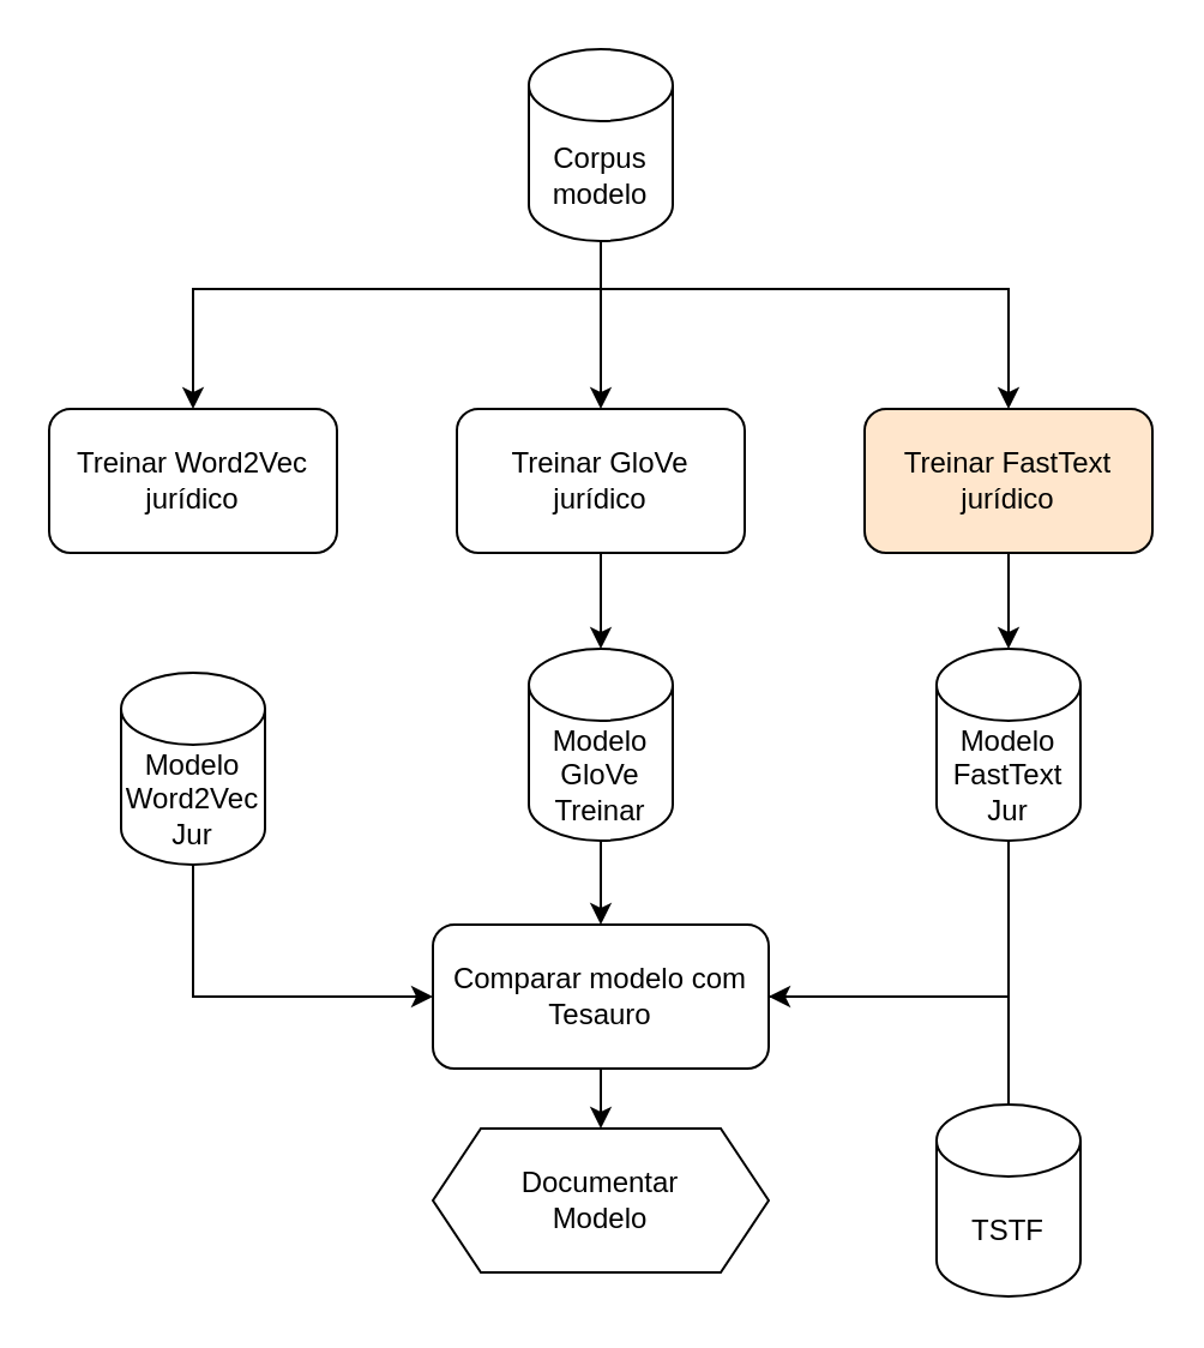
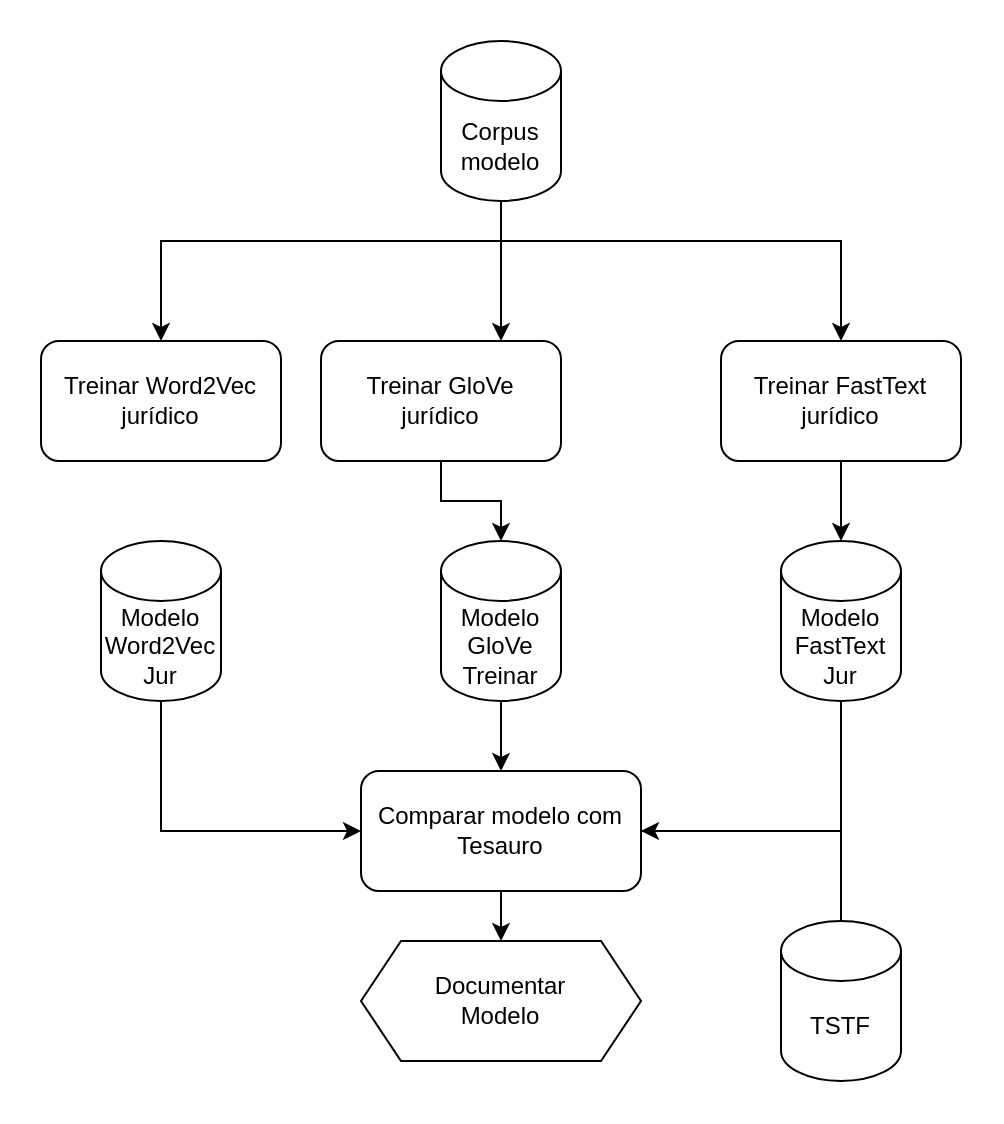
- <mxCell id="9" value="Treinar GloVe &lt;br&gt;jurídico" style="rounded=1;whiteSpace=wrap;html=1;" parent="1" vertex="1"><mxGeometry x="190" y="170" width="120" height="60" as="geometry" /></mxCell>
+ <mxCell id="9" value="Treinar GloVe &lt;br&gt;jurídico" style="rounded=1;whiteSpace=wrap;html=1;" parent="1" vertex="1"><mxGeometry x="160" y="170" width="120" height="60" as="geometry" /></mxCell>
- <mxCell id="11" value="Treinar FastText&lt;br&gt;jurídico" style="rounded=1;whiteSpace=wrap;html=1;fillColor=#ffe6cc;" parent="1" vertex="1"><mxGeometry x="360" y="170" width="120" height="60" as="geometry" /></mxCell>
+ <mxCell id="11" value="Treinar FastText&lt;br&gt;jurídico" style="rounded=1;whiteSpace=wrap;html=1;" parent="1" vertex="1"><mxGeometry x="360" y="170" width="120" height="60" as="geometry" /></mxCell>
- <mxCell id="15" value="Modelo Word2Vec&lt;br&gt;Jur" style="shape=cylinder3;whiteSpace=wrap;html=1;boundedLbl=1;backgroundOutline=1;size=15;" parent="1" vertex="1"><mxGeometry x="50" y="280" width="60" height="80" as="geometry" /></mxCell>
+ <mxCell id="15" value="Modelo Word2Vec&lt;br&gt;Jur" style="shape=cylinder3;whiteSpace=wrap;html=1;boundedLbl=1;backgroundOutline=1;size=15;" parent="1" vertex="1"><mxGeometry x="50" y="270" width="60" height="80" as="geometry" /></mxCell>
